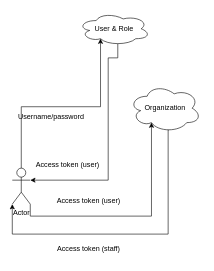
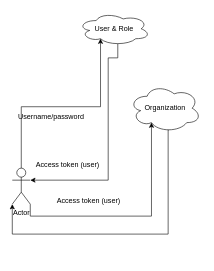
- <mxCell id="12" value="Access token (staff)" style="text;html=1;strokeColor=none;fillColor=none;align=center;verticalAlign=middle;whiteSpace=wrap;rounded=0;" vertex="1" parent="1"><mxGeometry x="90" y="400" width="115" height="30" as="geometry" /></mxCell>
